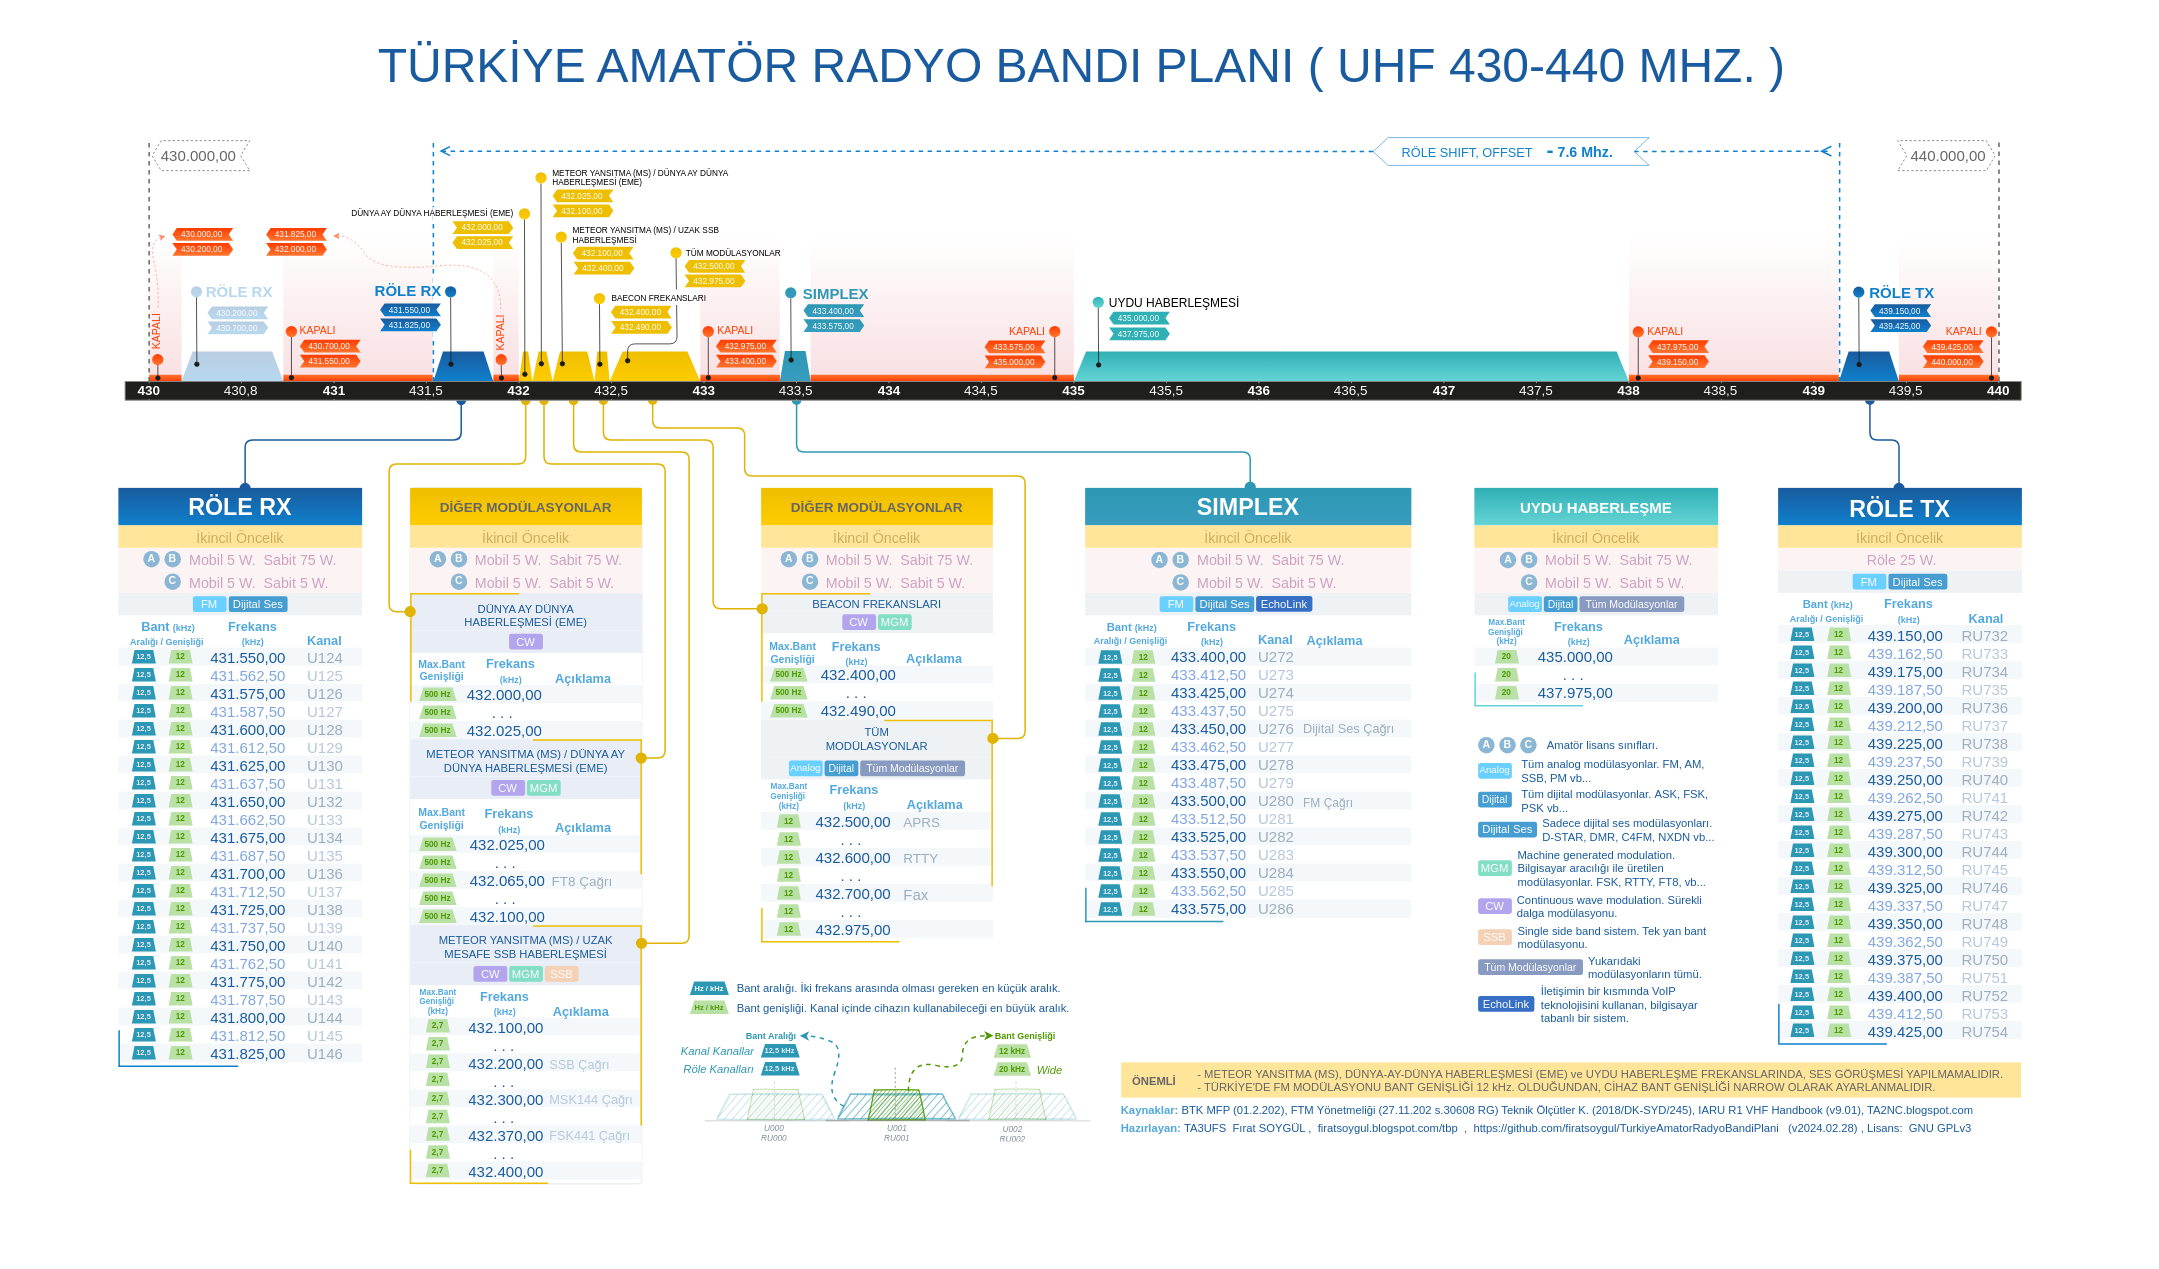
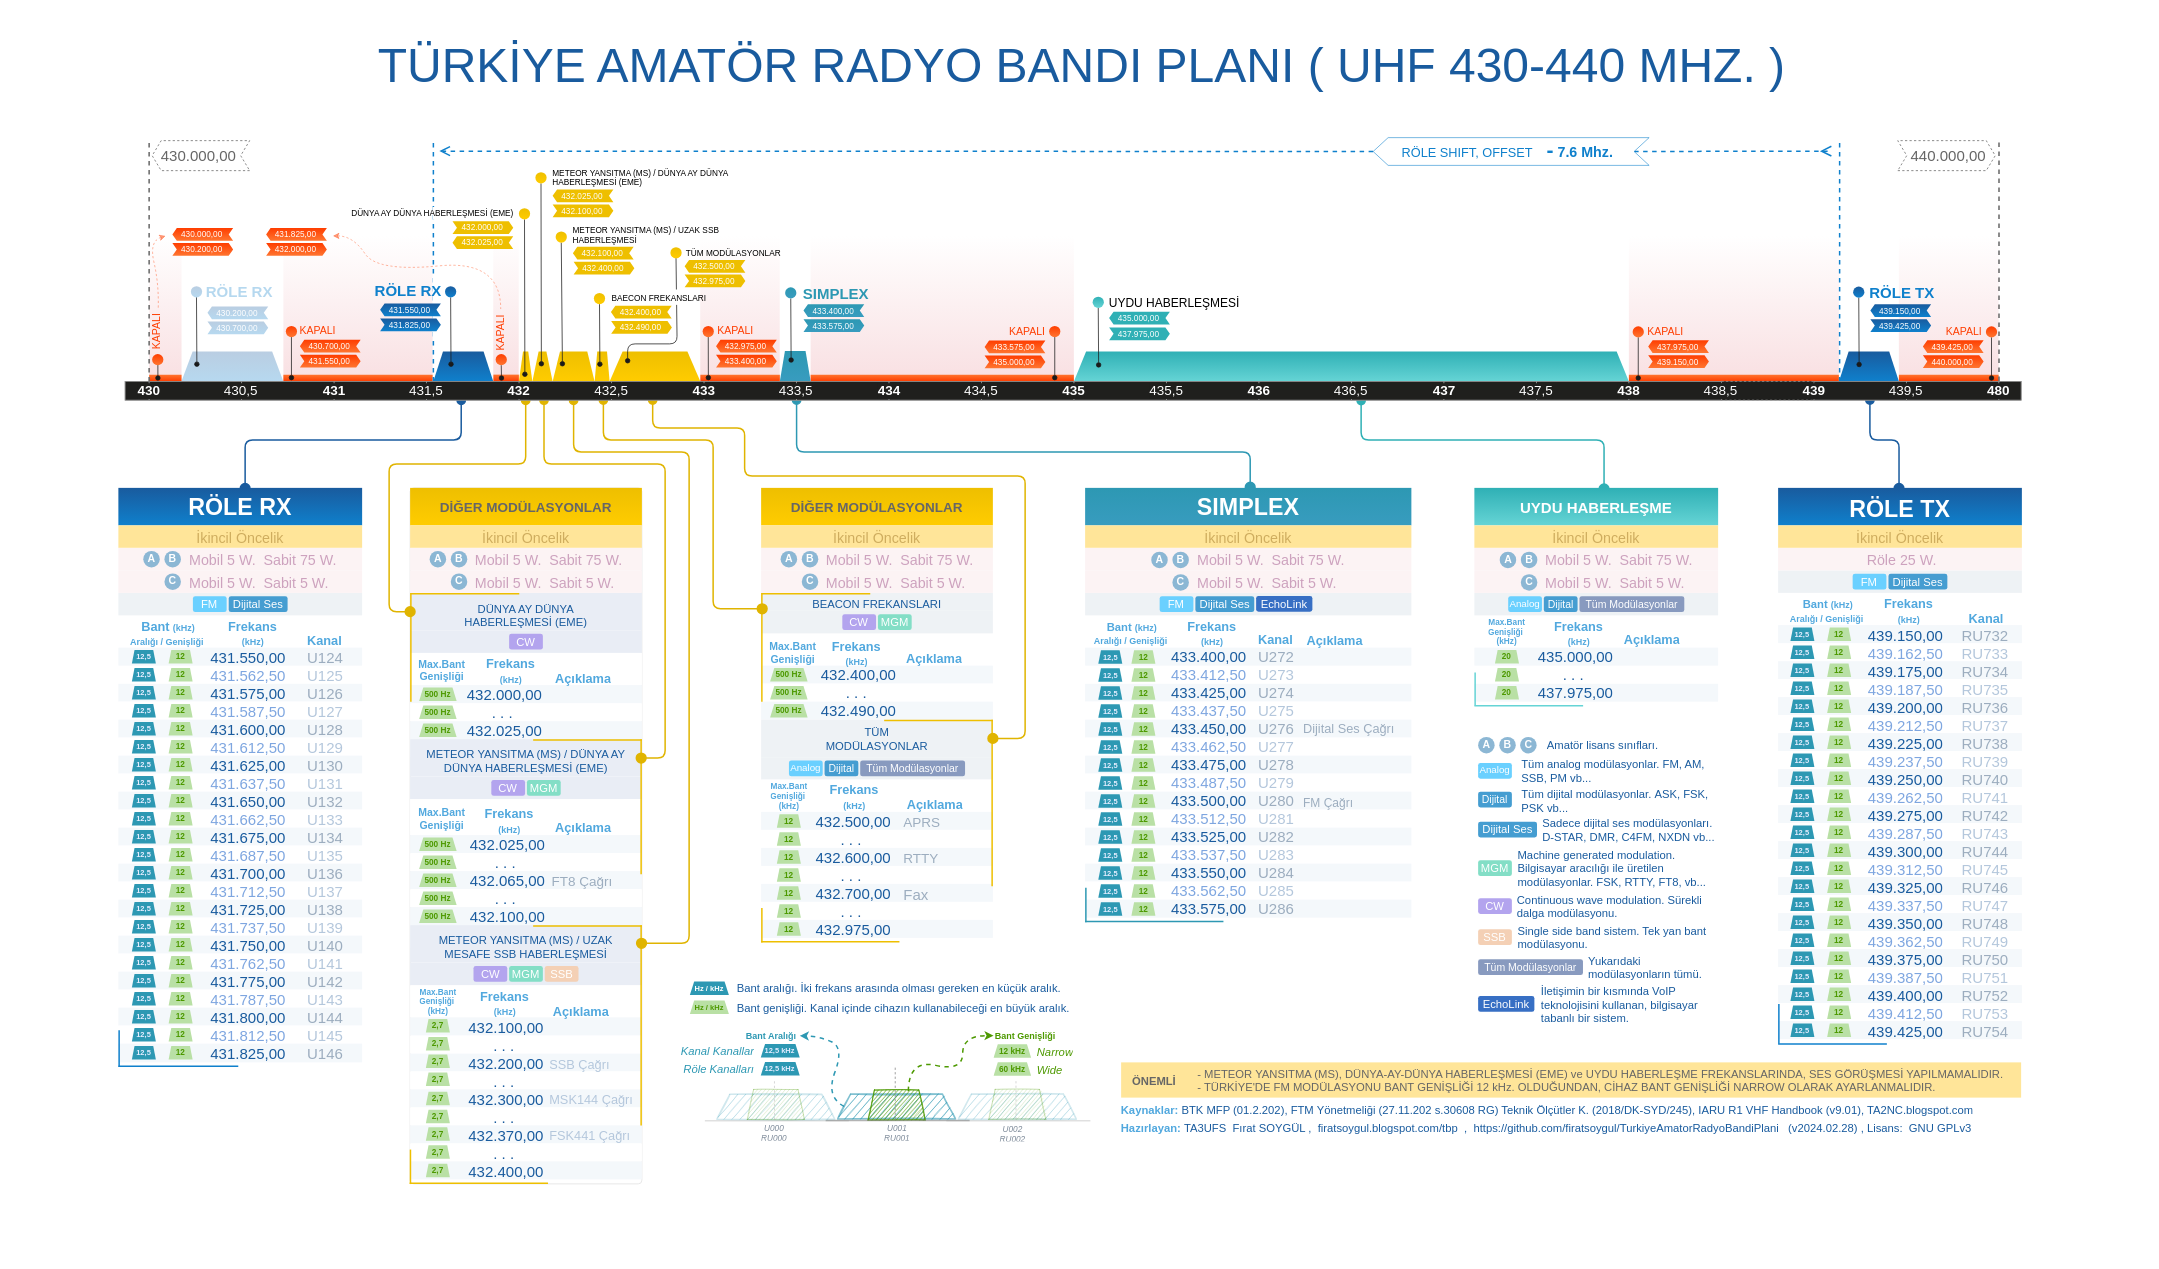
- <mxCell id="492" value="&lt;div style=&quot;font-size: 18px&quot;&gt;430,8&lt;/div&gt;" style="rounded=0;fillColor=#1F1F1D;strokeColor=#999999;fontColor=#FFFFFF;align=left;spacingLeft=-25;perimeterSpacing=0;labelBackgroundColor=#1F1F1D;fontSize=18;spacing=2;whiteSpace=wrap;html=1;labelBorderColor=none;spacingTop=0;verticalAlign=middle;labelPosition=center;verticalLabelPosition=middle;fontStyle=0;strokeWidth=1;" parent="489" vertex="1"><mxGeometry x="155.38" width="123.317" height="25" as="geometry" /></mxCell>
+ <mxCell id="492" value="&lt;div style=&quot;font-size: 18px&quot;&gt;430,5&lt;/div&gt;" style="rounded=0;fillColor=#1F1F1D;strokeColor=#999999;fontColor=#FFFFFF;align=left;spacingLeft=-25;perimeterSpacing=0;labelBackgroundColor=#1F1F1D;fontSize=18;spacing=2;whiteSpace=wrap;html=1;labelBorderColor=none;spacingTop=0;verticalAlign=middle;labelPosition=center;verticalLabelPosition=middle;fontStyle=0;strokeWidth=1;" parent="489" vertex="1"><mxGeometry x="155.38" width="123.317" height="25" as="geometry" /></mxCell>
- <mxCell id="508" value="438,5" style="rounded=0;fillColor=#1F1F1D;strokeColor=#999999;fontColor=#FFFFFF;align=left;spacingLeft=-25;perimeterSpacing=0;labelBackgroundColor=#1F1F1D;fontSize=18;spacing=2;whiteSpace=wrap;html=1;labelBorderColor=none;spacingTop=0;verticalAlign=middle;labelPosition=center;verticalLabelPosition=middle;fontStyle=0;strokeWidth=1;" parent="489" vertex="1"><mxGeometry x="2128.453" width="123.317" height="25" as="geometry" /></mxCell>
+ <mxCell id="508" value="438,5" style="rounded=0;fillColor=#1F1F1D;strokeColor=#999999;fontColor=#FFFFFF;align=left;spacingLeft=-25;perimeterSpacing=0;labelBackgroundColor=#1F1F1D;fontSize=18;spacing=2;whiteSpace=wrap;html=1;labelBorderColor=none;spacingTop=0;verticalAlign=middle;labelPosition=center;verticalLabelPosition=middle;fontStyle=0;strokeWidth=1;dashed=1;" parent="489" vertex="1"><mxGeometry x="2128.453" width="123.317" height="25" as="geometry" /></mxCell>
- <mxCell id="511" value="&lt;div style=&quot;font-size: 18px;&quot;&gt;&lt;span style=&quot;font-size: 18px;&quot;&gt;440&lt;/span&gt;&lt;br style=&quot;font-size: 18px;&quot;&gt;&lt;/div&gt;" style="rounded=0;fillColor=#1F1F1D;strokeColor=#999999;fontColor=#FFFFFF;align=left;spacingLeft=-17;perimeterSpacing=0;labelBackgroundColor=#1F1F1D;fontSize=18;spacing=2;whiteSpace=wrap;html=1;labelBorderColor=none;spacingTop=0;verticalAlign=middle;labelPosition=center;verticalLabelPosition=middle;fontStyle=1;strokeWidth=1;" parent="489" vertex="1"><mxGeometry x="2498.404" width="29.596" height="25" as="geometry" /></mxCell>
+ <mxCell id="511" value="&lt;div style=&quot;font-size: 18px;&quot;&gt;&lt;span style=&quot;font-size: 18px;&quot;&gt;480&lt;/span&gt;&lt;br style=&quot;font-size: 18px;&quot;&gt;&lt;/div&gt;" style="rounded=0;fillColor=#1F1F1D;strokeColor=#999999;fontColor=#FFFFFF;align=left;spacingLeft=-17;perimeterSpacing=0;labelBackgroundColor=#1F1F1D;fontSize=18;spacing=2;whiteSpace=wrap;html=1;labelBorderColor=none;spacingTop=0;verticalAlign=middle;labelPosition=center;verticalLabelPosition=middle;fontStyle=1;strokeWidth=1;" parent="489" vertex="1"><mxGeometry x="2498.404" width="29.596" height="25" as="geometry" /></mxCell>
+ <mxCell id="314" style="edgeStyle=orthogonalEdgeStyle;rounded=1;orthogonalLoop=1;jettySize=auto;html=1;startArrow=oval;startFill=1;startSize=13;endArrow=oval;endFill=1;strokeColor=#2FB0B5;strokeWidth=2;fontSize=14;fontColor=#FFFFFF;exitX=0.532;exitY=0.029;exitDx=0;exitDy=0;exitPerimeter=0;endSize=11;entryX=0.104;entryY=1.02;entryDx=0;entryDy=0;entryPerimeter=0;" parent="1" source="318" target="504" edge="1"><mxGeometry relative="1" as="geometry"><mxPoint x="1814" y="537" as="targetPoint" /><Array as="points"><mxPoint x="2138" y="586" /><mxPoint x="1814" y="586" /></Array></mxGeometry></mxCell>
+ <mxCell id="557" value="&lt;div style=&quot;font-size: 15px&quot;&gt;&lt;font style=&quot;font-size: 15px&quot;&gt;Narrow &lt;/font&gt;&lt;span style=&quot;font-size: 15px&quot;&gt;&lt;/span&gt;&lt;span style=&quot;font-size: 15px&quot;&gt;&lt;/span&gt;&lt;/div&gt;" style="text;strokeColor=none;fillColor=none;html=1;verticalAlign=middle;overflow=hidden;whiteSpace=wrap;labelBorderColor=none;labelBackgroundColor=none;spacingTop=0;absoluteArcSize=0;imageAspect=0;fixDash=0;autosize=0;container=0;dropTarget=0;recursiveResize=1;expand=1;editable=1;backgroundOutline=0;movable=1;movableLabel=1;resizeWidth=0;treeFolding=0;pointerEvents=1;fontSize=15;fontStyle=2;fontColor=#4D9900;" parent="552" vertex="1"><mxGeometry x="499" y="93.98" width="51" height="20" as="geometry" /></mxCell>
- <mxCell id="556" value="20 kHz" style="shape=trapezoid;perimeter=trapezoidPerimeter;whiteSpace=wrap;html=1;labelBackgroundColor=none;fontSize=11;size=0.111;strokeColor=none;fontStyle=1;verticalAlign=middle;fillColor=#B9E0A5;fontColor=#4D9900;" parent="552" vertex="1"><mxGeometry x="443" y="118.98" width="50" height="18" as="geometry" /></mxCell>
+ <mxCell id="556" value="60 kHz" style="shape=trapezoid;perimeter=trapezoidPerimeter;whiteSpace=wrap;html=1;labelBackgroundColor=none;fontSize=11;size=0.111;strokeColor=none;fontStyle=1;verticalAlign=middle;fillColor=#B9E0A5;fontColor=#4D9900;" parent="552" vertex="1"><mxGeometry x="443" y="118.98" width="50" height="18" as="geometry" /></mxCell>
